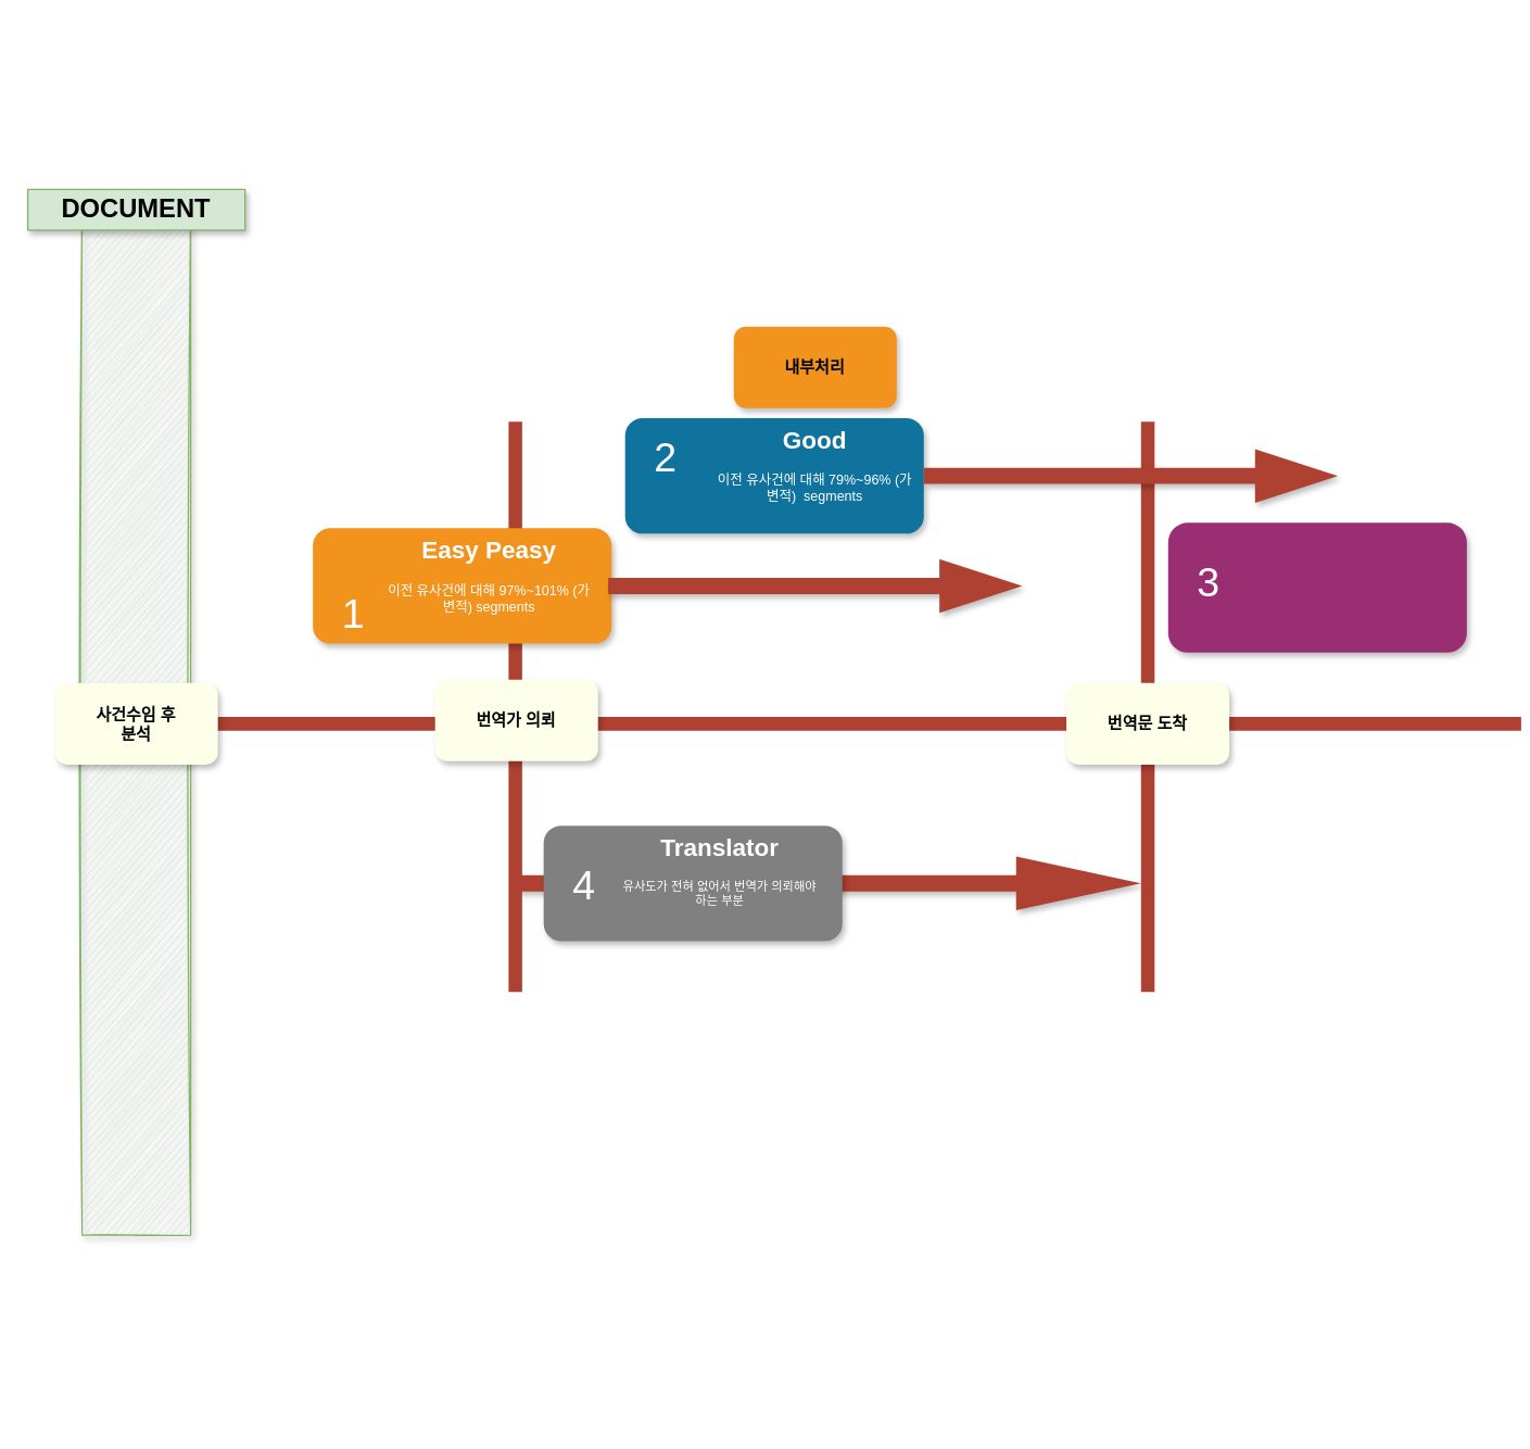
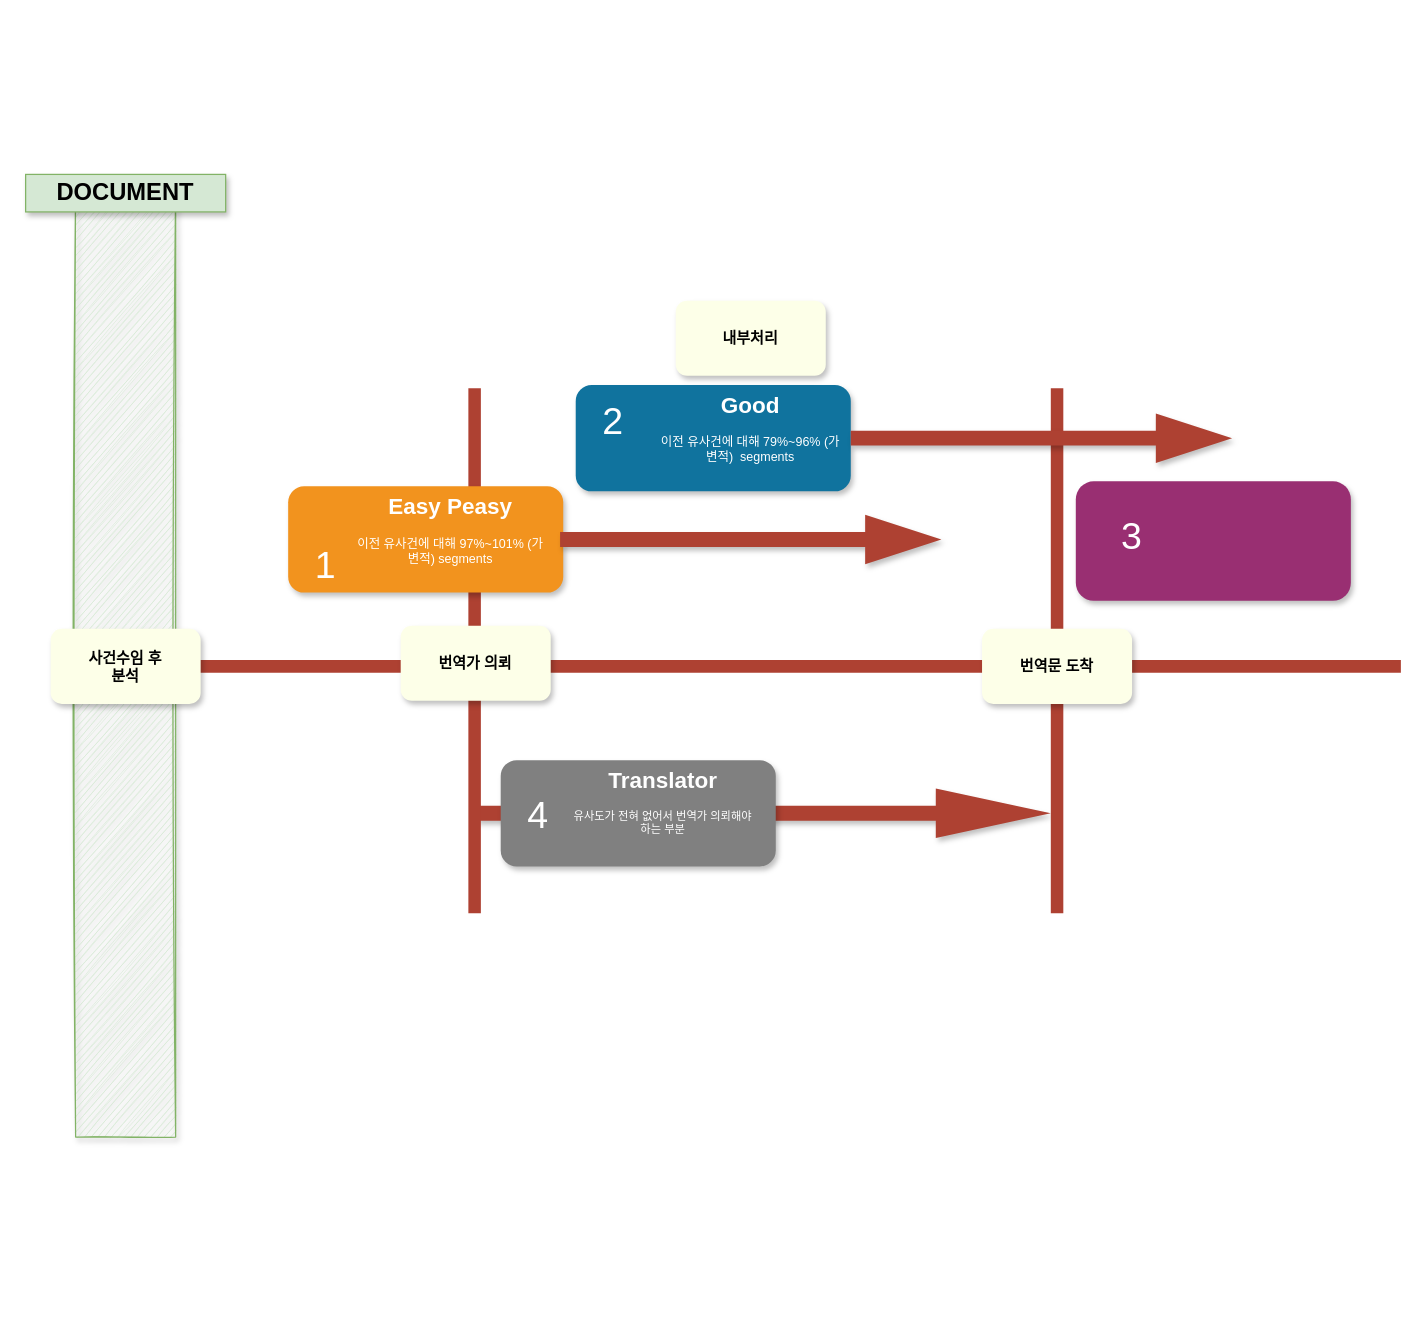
- <mxCell id="19" value="&lt;b&gt;내부처리&lt;/b&gt;" style="rounded=1;whiteSpace=wrap;html=1;fillColor=#f2931e;shadow=1;sketch=0;strokeColor=none;" vertex="1" parent="1"><mxGeometry x="540" y="240" width="120" height="60" as="geometry" /></mxCell>
+ <mxCell id="19" value="&lt;b&gt;내부처리&lt;/b&gt;" style="rounded=1;whiteSpace=wrap;html=1;fillColor=#FDFFE8;shadow=1;sketch=0;strokeColor=none;" vertex="1" parent="1"><mxGeometry x="540" y="240" width="120" height="60" as="geometry" /></mxCell>
- <mxCell id="12" value="3" style="text;html=1;strokeColor=none;fillColor=none;align=center;verticalAlign=middle;whiteSpace=wrap;fontSize=30;fontColor=#FFFFFF;" parent="1" vertex="1"><mxGeometry x="870" y="417.5" width="40" height="20" as="geometry" /></mxCell>
+ <mxCell id="12" value="3" style="text;html=1;strokeColor=none;fillColor=none;align=center;verticalAlign=middle;whiteSpace=wrap;fontSize=30;fontColor=#FFFFFF;" parent="1" vertex="1"><mxGeometry x="885" y="417.5" width="40" height="20" as="geometry" /></mxCell>
